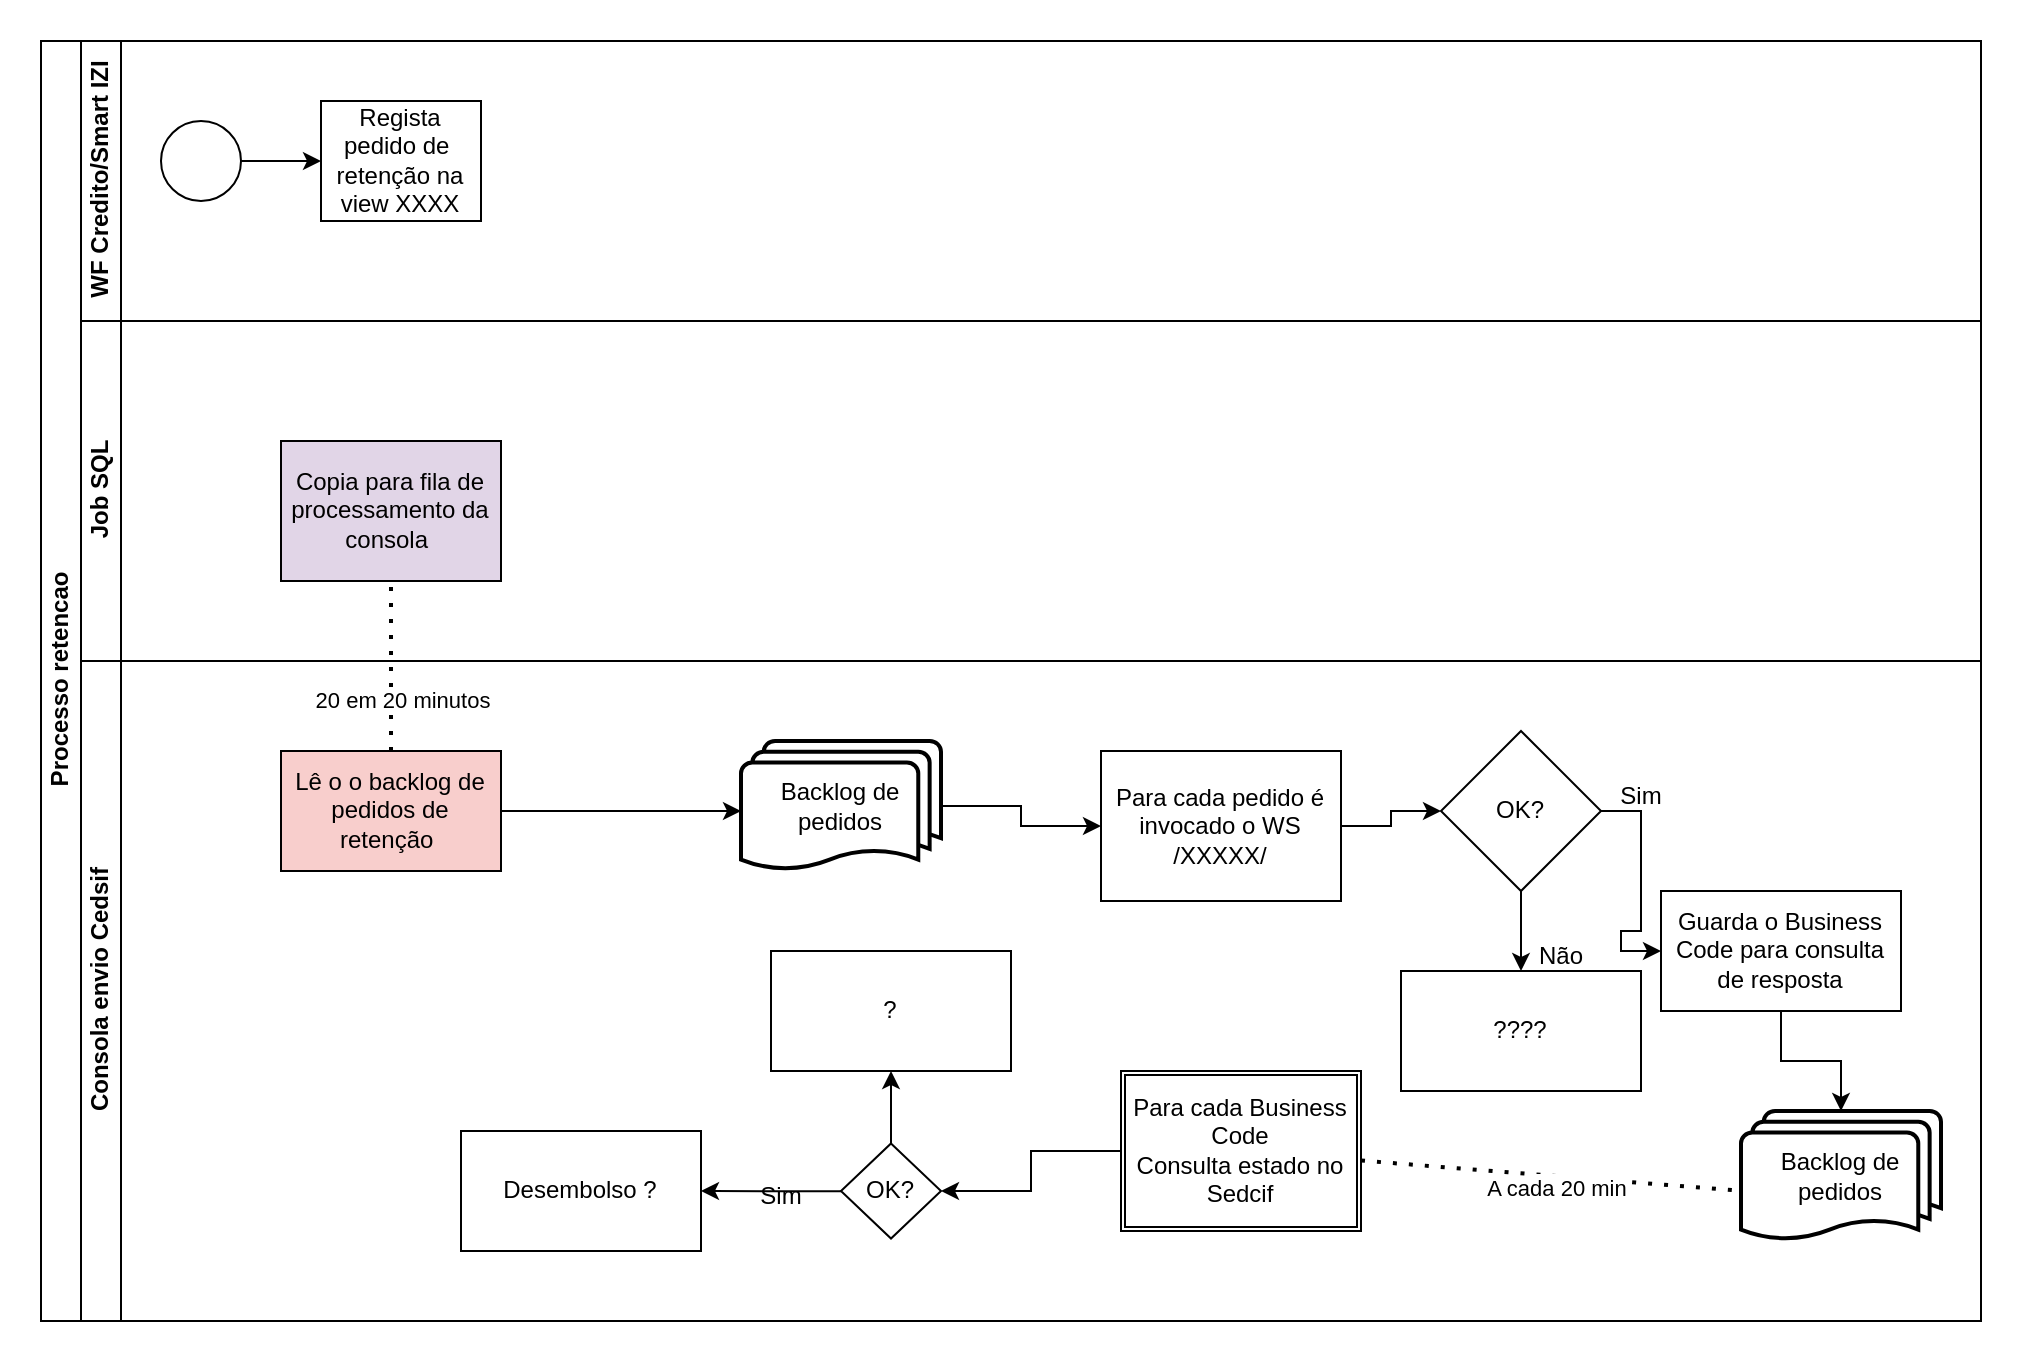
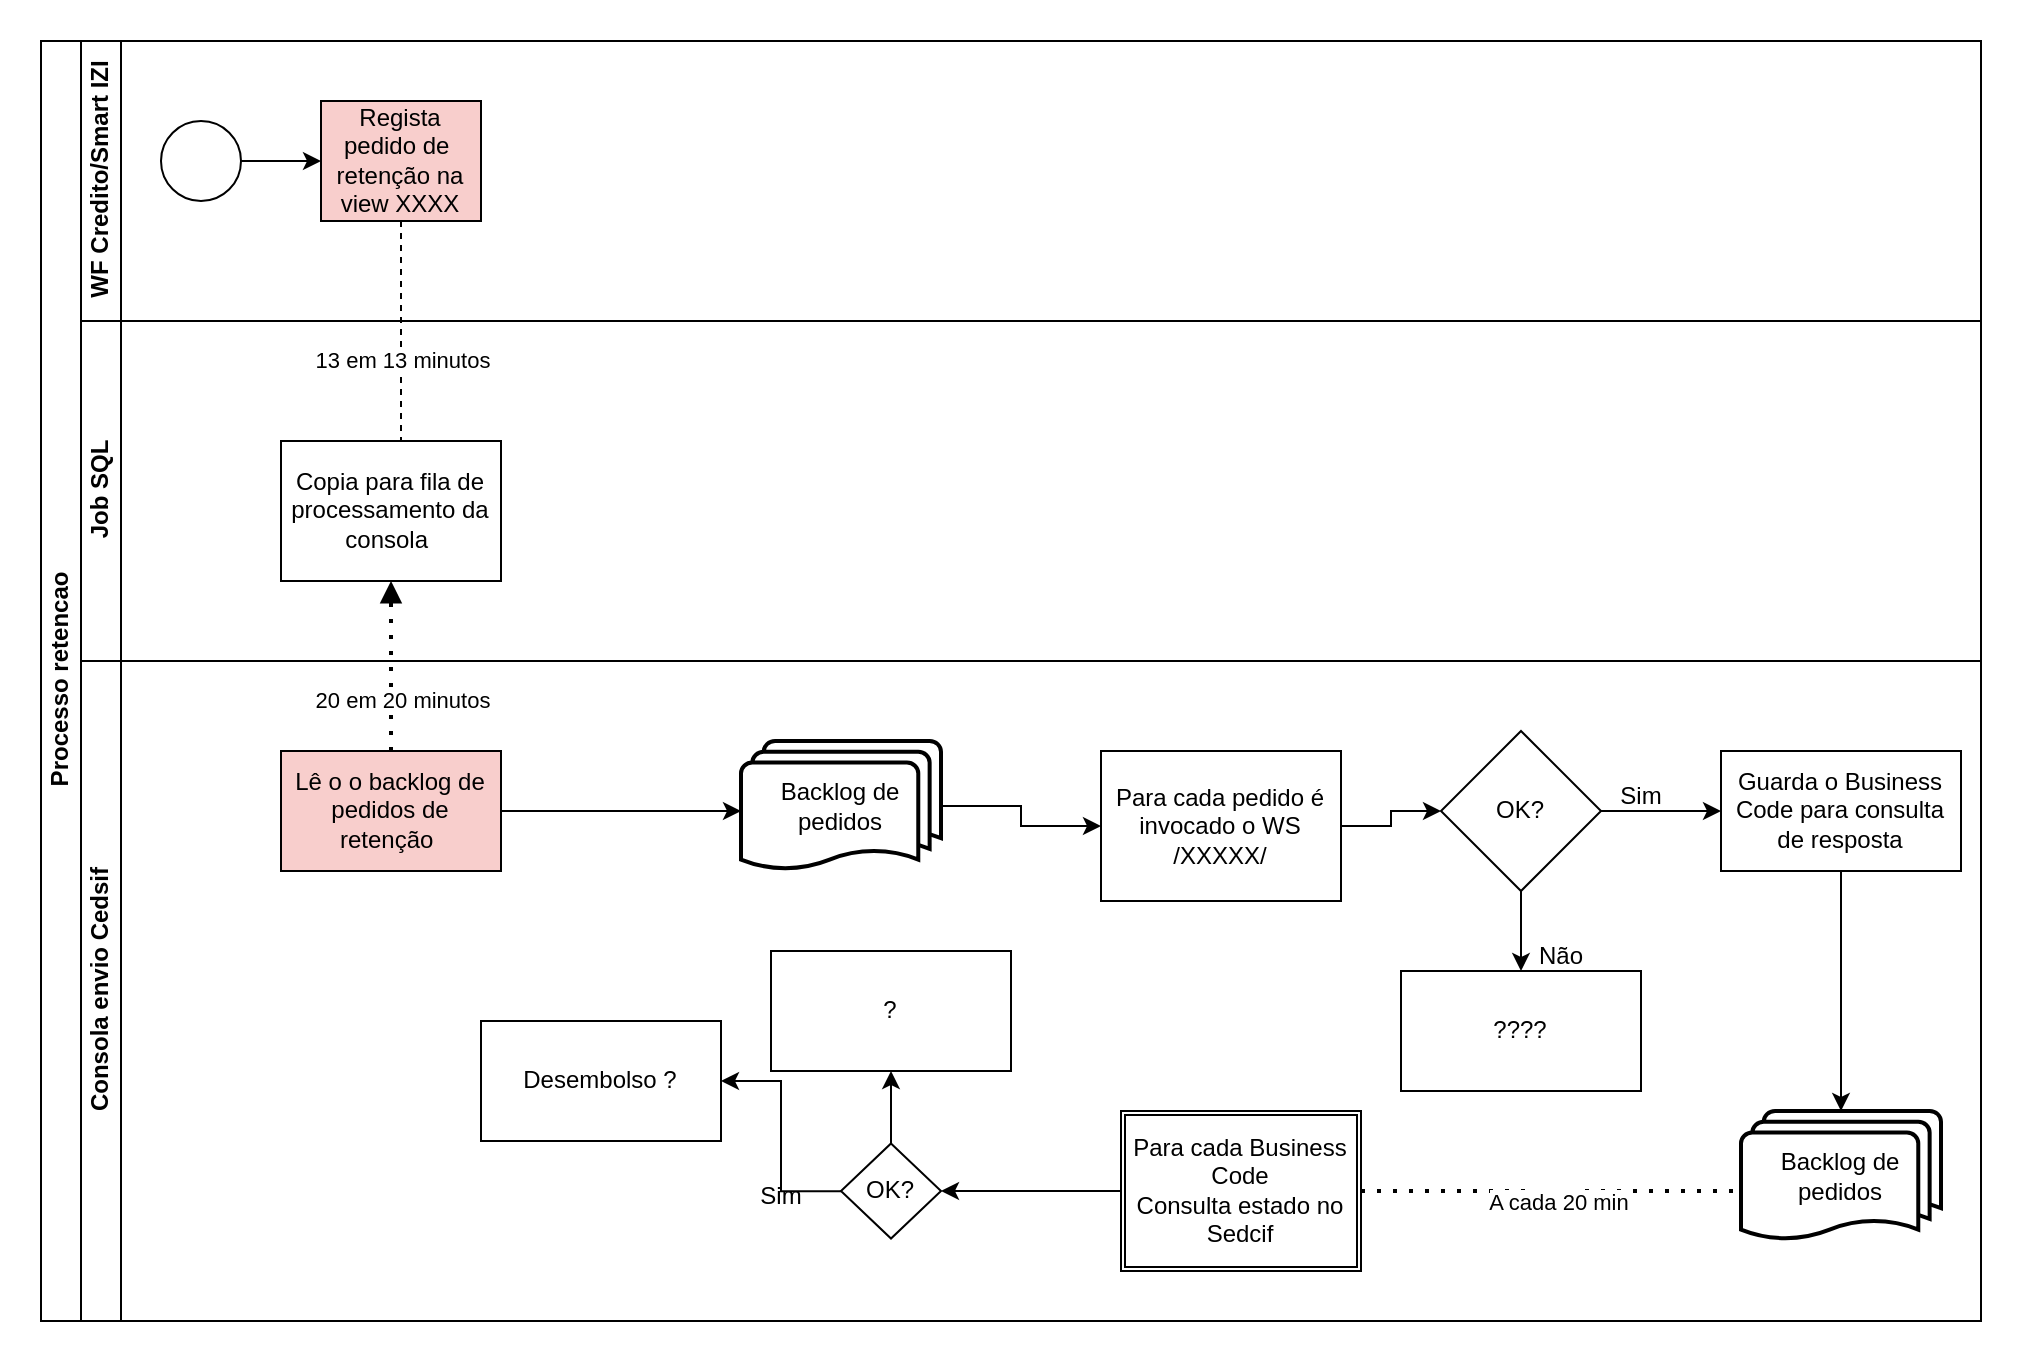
- <mxCell id="8" value="Regista pedido de&amp;nbsp; retenção na view XXXX" style="rounded=0;whiteSpace=wrap;html=1;fontFamily=Helvetica;fontSize=12;fontColor=#000000;align=center;" parent="5" vertex="1"><mxGeometry x="120" y="30" width="80" height="60" as="geometry" /></mxCell>
+ <mxCell id="8" value="Regista pedido de&amp;nbsp; retenção na view XXXX" style="rounded=0;whiteSpace=wrap;html=1;fontFamily=Helvetica;fontSize=12;fontColor=#000000;align=center;fillColor=#f8cecc;" parent="5" vertex="1"><mxGeometry x="120" y="30" width="80" height="60" as="geometry" /></mxCell>
+ <mxCell id="3" value="" style="edgeStyle=orthogonalEdgeStyle;rounded=0;orthogonalLoop=1;jettySize=auto;html=1;dashed=1;endArrow=none;endFill=0;" parent="2" source="8" target="10" edge="1"><mxGeometry relative="1" as="geometry"><Array as="points"><mxPoint x="180" y="185" /><mxPoint x="180" y="185" /></Array></mxGeometry></mxCell>
+ <mxCell id="4" value="13 em 13 minutos" style="edgeLabel;html=1;align=center;verticalAlign=middle;resizable=0;points=[];" parent="3" vertex="1" connectable="0"><mxGeometry x="0.16" y="-2" relative="1" as="geometry"><mxPoint x="2" y="5" as="offset" /></mxGeometry></mxCell>
- <mxCell id="10" value="Copia para fila de processamento da consola&amp;nbsp;" style="rounded=0;whiteSpace=wrap;html=1;fontFamily=Helvetica;fontSize=12;fontColor=#000000;align=center;fillColor=#e1d5e7;" parent="9" vertex="1"><mxGeometry x="100" y="60" width="110" height="70" as="geometry" /></mxCell>
+ <mxCell id="10" value="Copia para fila de processamento da consola&amp;nbsp;" style="rounded=0;whiteSpace=wrap;html=1;fontFamily=Helvetica;fontSize=12;fontColor=#000000;align=center;" parent="9" vertex="1"><mxGeometry x="100" y="60" width="110" height="70" as="geometry" /></mxCell>
- <mxCell id="11" value="" style="endArrow=none;dashed=1;html=1;dashPattern=1 3;strokeWidth=2;rounded=0;entryX=0.5;entryY=1;entryDx=0;entryDy=0;exitX=0.5;exitY=0;exitDx=0;exitDy=0;" parent="2" source="14" target="10" edge="1"><mxGeometry width="50" height="50" relative="1" as="geometry"><mxPoint x="360" y="405" as="sourcePoint" /><mxPoint x="410" y="355" as="targetPoint" /></mxGeometry></mxCell>
+ <mxCell id="11" value="" style="endArrow=block;dashed=1;html=1;dashPattern=1 3;strokeWidth=2;rounded=0;entryX=0.5;entryY=1;entryDx=0;entryDy=0;exitX=0.5;exitY=0;exitDx=0;exitDy=0;" parent="2" source="14" target="10" edge="1"><mxGeometry width="50" height="50" relative="1" as="geometry"><mxPoint x="360" y="405" as="sourcePoint" /><mxPoint x="410" y="355" as="targetPoint" /></mxGeometry></mxCell>
- <mxCell id="23" value="Guarda o Business Code para consulta de resposta" style="whiteSpace=wrap;html=1;" parent="13" vertex="1"><mxGeometry x="790" y="115" width="120" height="60" as="geometry" /></mxCell>
+ <mxCell id="23" value="Guarda o Business Code para consulta de resposta" style="whiteSpace=wrap;html=1;" parent="13" vertex="1"><mxGeometry x="820" y="45" width="120" height="60" as="geometry" /></mxCell>
- <mxCell id="31" value="Para cada Business Code &lt;br&gt;Consulta estado no Sedcif" style="shape=ext;double=1;rounded=0;whiteSpace=wrap;html=1;" parent="13" vertex="1"><mxGeometry x="520" y="205" width="120" height="80" as="geometry" /></mxCell>
+ <mxCell id="31" value="Para cada Business Code &lt;br&gt;Consulta estado no Sedcif" style="shape=ext;double=1;rounded=0;whiteSpace=wrap;html=1;" parent="13" vertex="1"><mxGeometry x="520" y="225" width="120" height="80" as="geometry" /></mxCell>
- <mxCell id="35" value="Desembolso ?" style="rounded=0;whiteSpace=wrap;html=1;" parent="13" vertex="1"><mxGeometry x="190" y="235" width="120" height="60" as="geometry" /></mxCell>
+ <mxCell id="35" value="Desembolso ?" style="rounded=0;whiteSpace=wrap;html=1;" parent="13" vertex="1"><mxGeometry x="200" y="180" width="120" height="60" as="geometry" /></mxCell>
